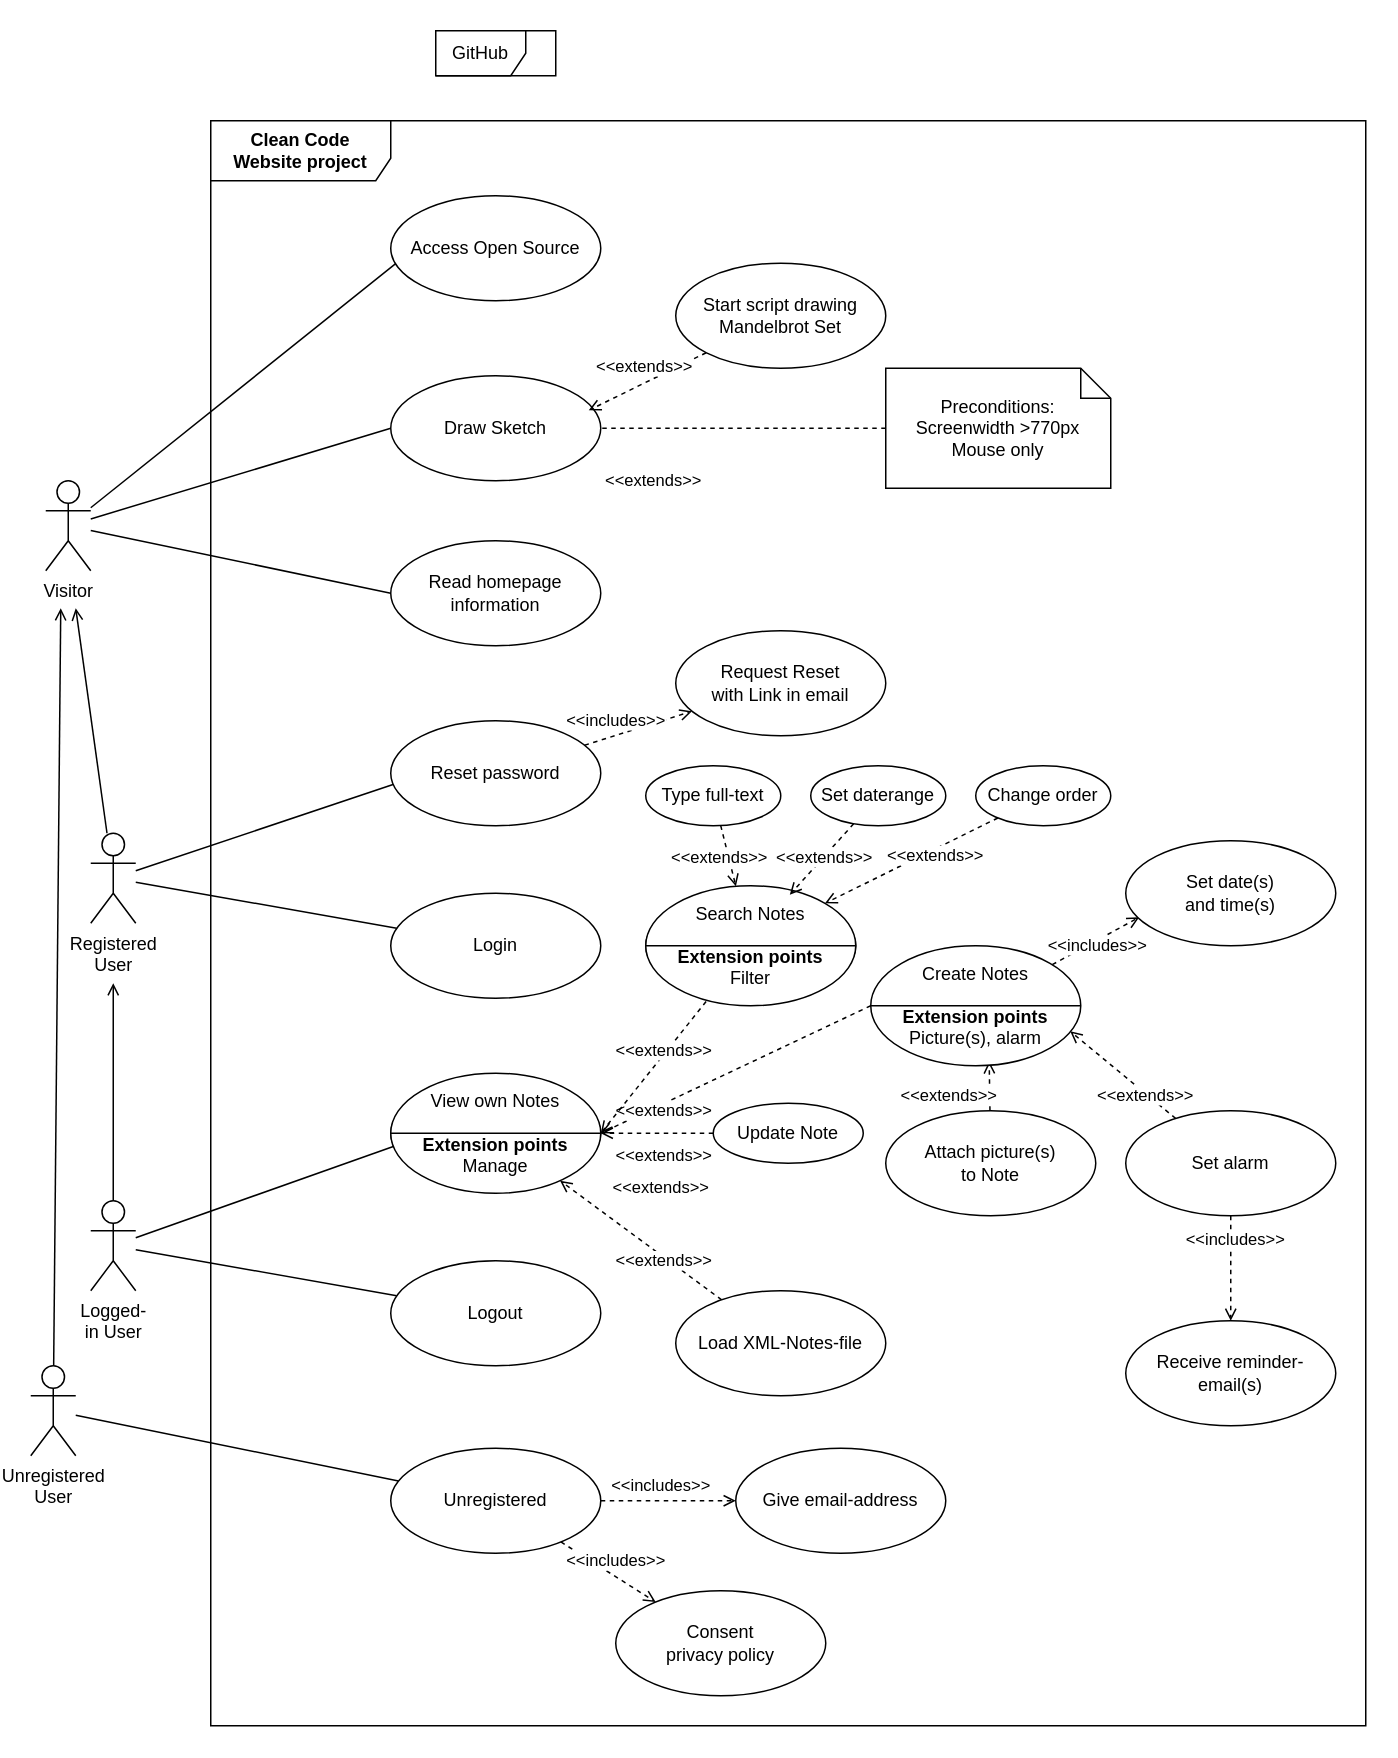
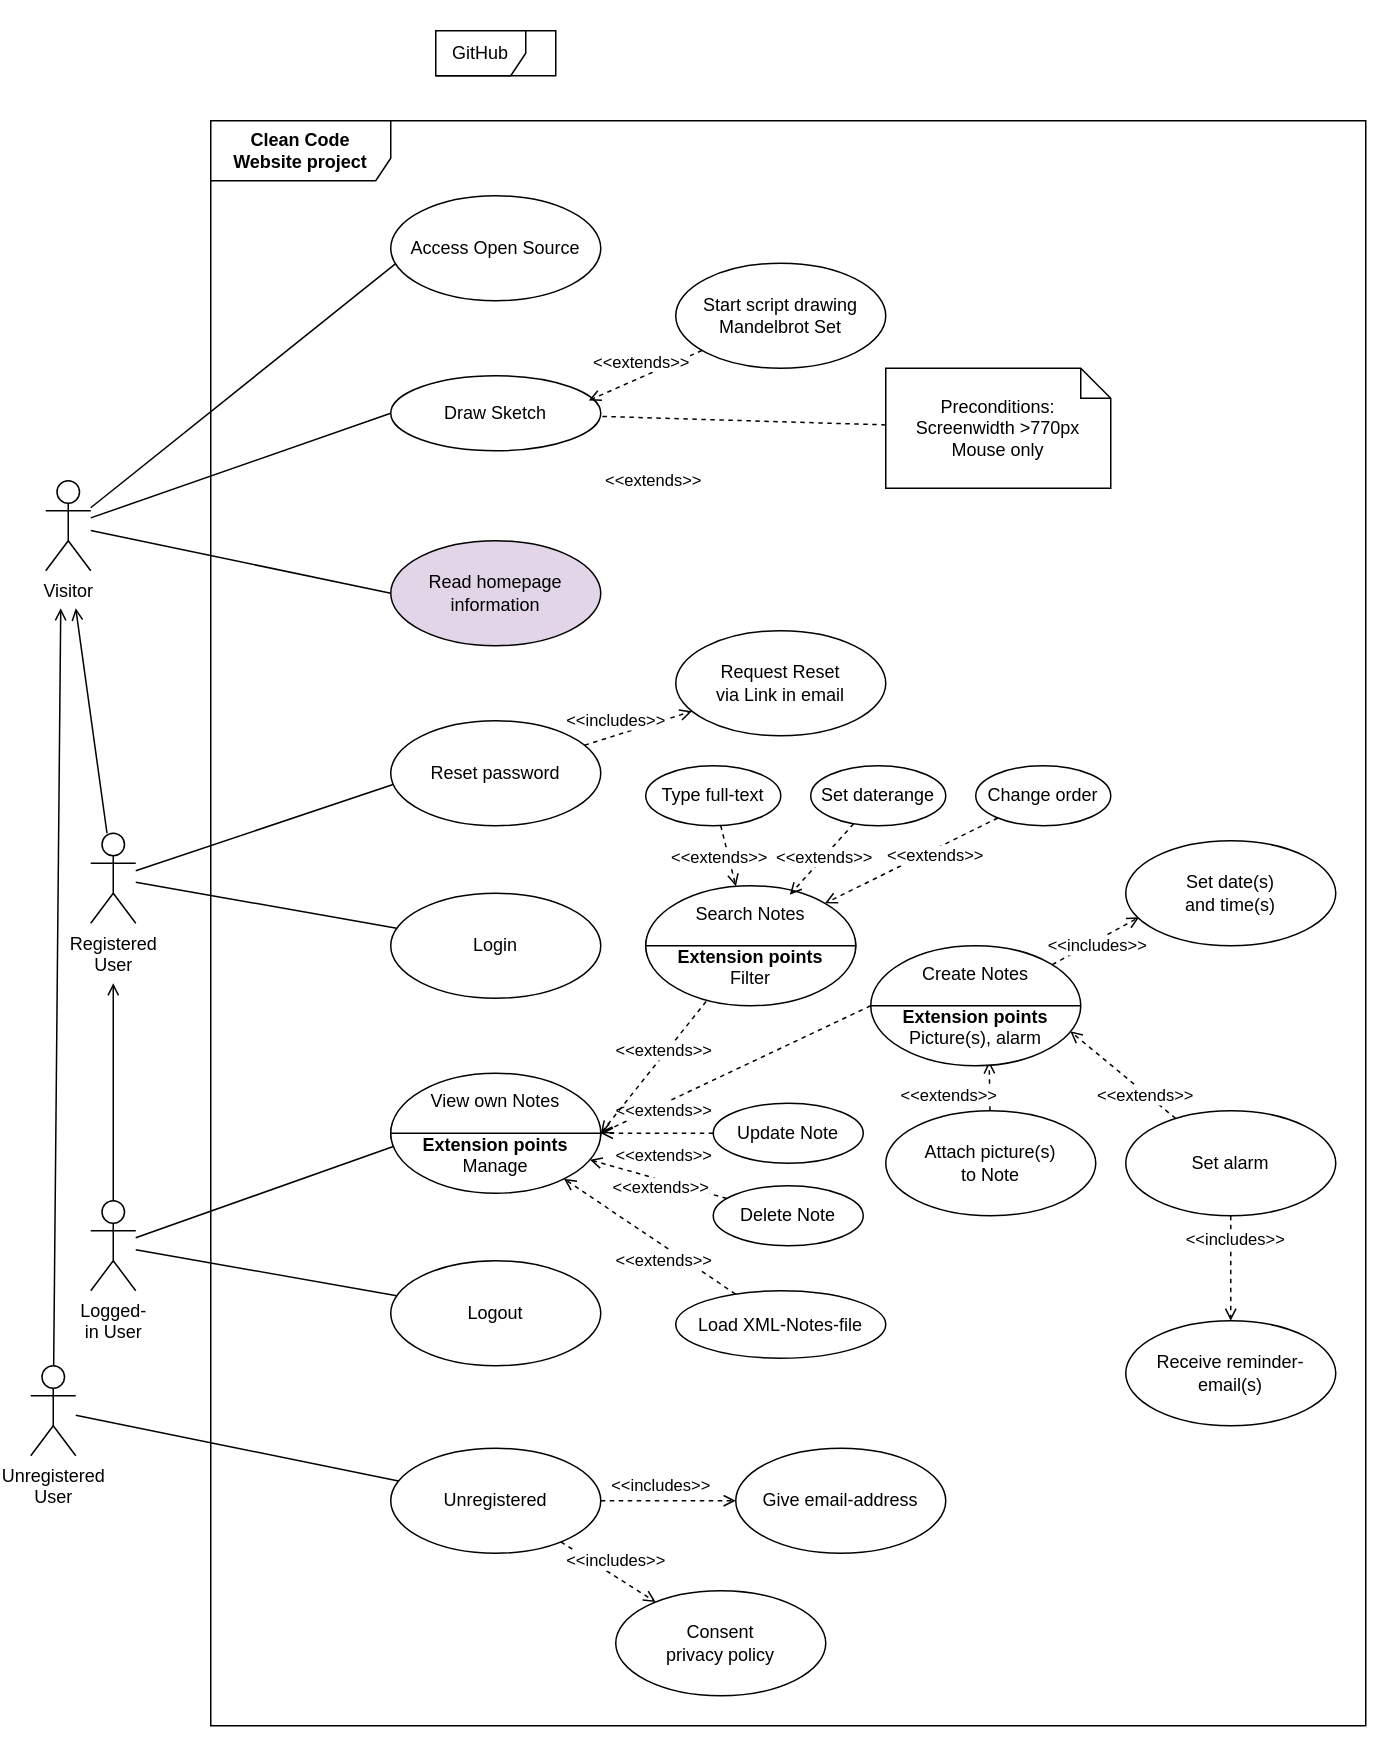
- <mxCell id="29" value="Draw Sketch" style="ellipse;whiteSpace=wrap;html=1;" parent="1" vertex="1"><mxGeometry x="260" y="250" width="140" height="70" as="geometry" /></mxCell>
+ <mxCell id="29" value="Draw Sketch" style="ellipse;whiteSpace=wrap;html=1;" parent="1" vertex="1"><mxGeometry x="260" y="250" width="140" height="50" as="geometry" /></mxCell>
- <mxCell id="26" value="Read homepage information" style="ellipse;whiteSpace=wrap;html=1;" parent="1" vertex="1"><mxGeometry x="260" y="360" width="140" height="70" as="geometry" /></mxCell>
+ <mxCell id="26" value="Read homepage information" style="ellipse;whiteSpace=wrap;html=1;fillColor=#e1d5e7;" parent="1" vertex="1"><mxGeometry x="260" y="360" width="140" height="70" as="geometry" /></mxCell>
- <mxCell id="33" value="Request Reset&lt;br&gt;with Link in email" style="ellipse;whiteSpace=wrap;html=1;align=center;" parent="1" vertex="1"><mxGeometry x="450" y="420" width="140" height="70" as="geometry" /></mxCell>
+ <mxCell id="33" value="Request Reset&lt;br&gt;via Link in email" style="ellipse;whiteSpace=wrap;html=1;align=center;" parent="1" vertex="1"><mxGeometry x="450" y="420" width="140" height="70" as="geometry" /></mxCell>
+ <mxCell id="35" style="edgeStyle=none;orthogonalLoop=1;jettySize=auto;html=1;dashed=1;startArrow=none;startFill=0;endArrow=open;endFill=0;strokeColor=#000000;" parent="1" source="36" target="47" edge="1"><mxGeometry relative="1" as="geometry" /></mxCell>
+ <mxCell id="36" value="Delete Note" style="ellipse;whiteSpace=wrap;html=1;align=center;" parent="1" vertex="1"><mxGeometry x="475" y="790" width="100" height="40" as="geometry" /></mxCell>
- <mxCell id="78" value="Load XML-Notes-file" style="ellipse;whiteSpace=wrap;html=1;align=center;" parent="1" vertex="1"><mxGeometry x="450" y="860" width="140" height="70" as="geometry" /></mxCell>
+ <mxCell id="78" value="Load XML-Notes-file" style="ellipse;whiteSpace=wrap;html=1;align=center;" parent="1" vertex="1"><mxGeometry x="450" y="860" width="140" height="45" as="geometry" /></mxCell>
